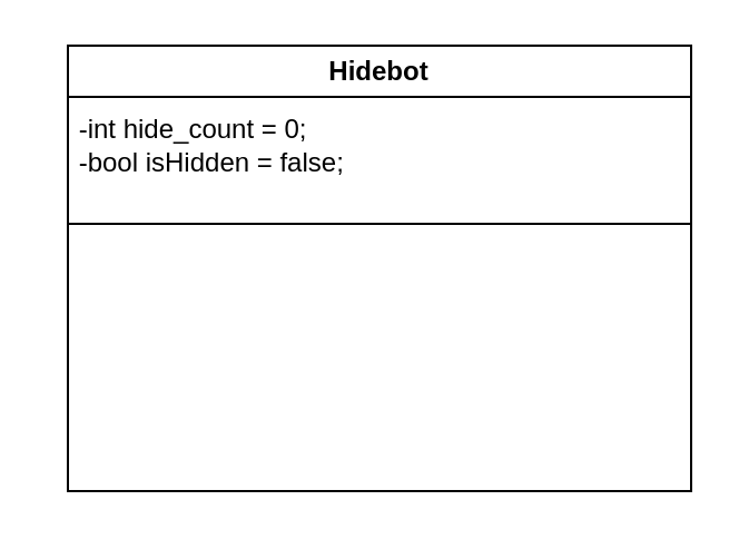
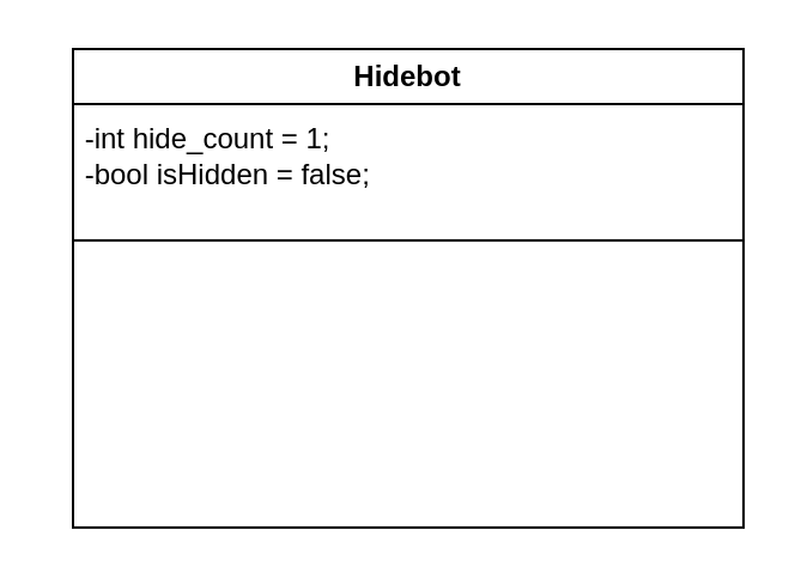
- <mxCell id="3" value="&lt;div&gt;&amp;nbsp; &amp;nbsp; -int hide_count = 0;&lt;/div&gt;&lt;div&gt;&amp;nbsp; &amp;nbsp; -bool isHidden = false;&lt;/div&gt;" style="text;html=1;align=left;verticalAlign=middle;whiteSpace=wrap;rounded=0;" vertex="1" parent="2"><mxGeometry x="-10" y="30" width="170" height="30" as="geometry" /></mxCell>
+ <mxCell id="3" value="&lt;div&gt;&amp;nbsp; &amp;nbsp; -int hide_count = 1;&lt;/div&gt;&lt;div&gt;&amp;nbsp; &amp;nbsp; -bool isHidden = false;&lt;/div&gt;" style="text;html=1;align=left;verticalAlign=middle;whiteSpace=wrap;rounded=0;" vertex="1" parent="2"><mxGeometry x="-10" y="30" width="170" height="30" as="geometry" /></mxCell>
